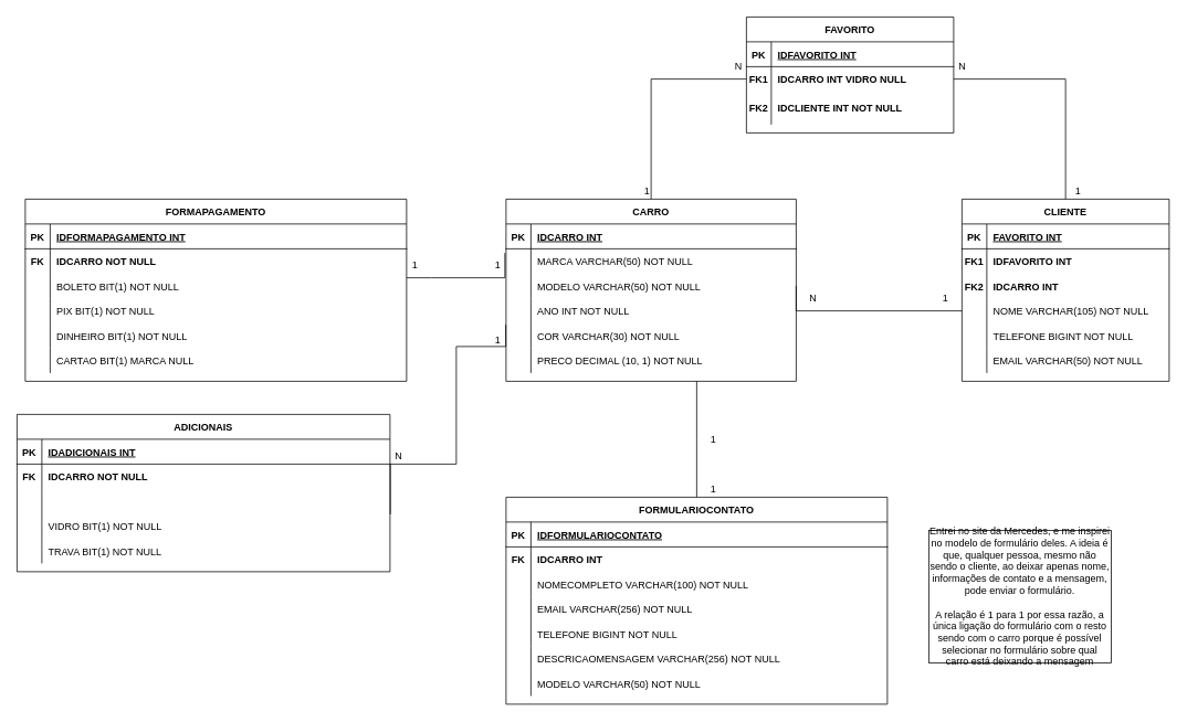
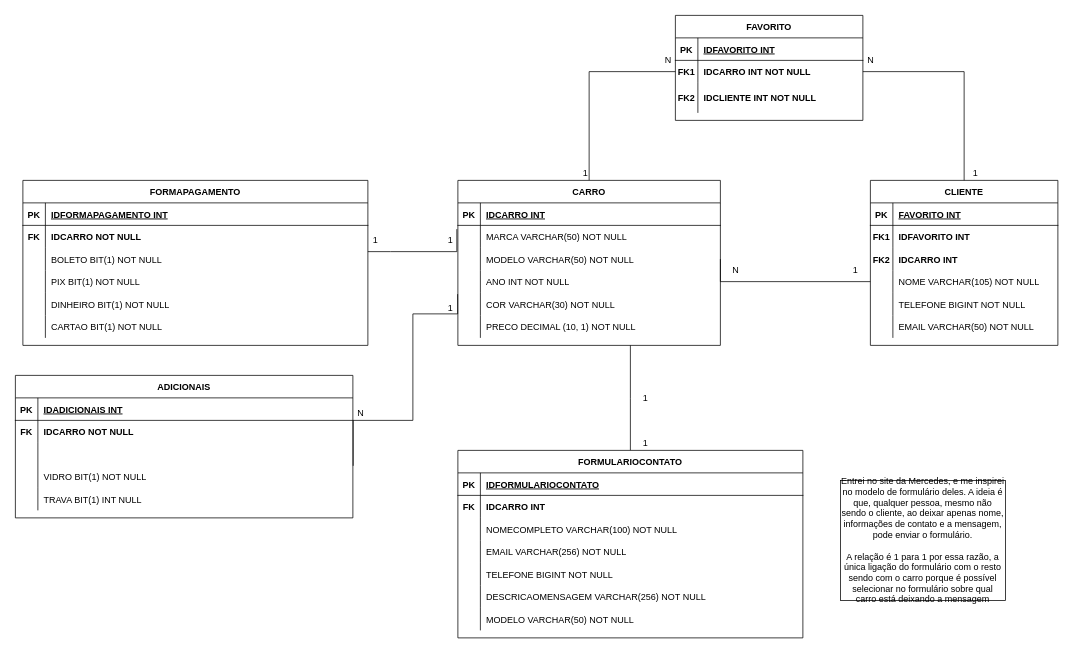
- <mxCell id="8" value="IDCARRO INT VIDRO NULL" style="shape=partialRectangle;overflow=hidden;connectable=0;fillColor=none;top=0;left=0;bottom=0;right=0;align=left;spacingLeft=6;fontStyle=1" parent="6" vertex="1"><mxGeometry x="30" width="220" height="30" as="geometry"><mxRectangle width="220" height="30" as="alternateBounds" /></mxGeometry></mxCell>
+ <mxCell id="8" value="IDCARRO INT NOT NULL" style="shape=partialRectangle;overflow=hidden;connectable=0;fillColor=none;top=0;left=0;bottom=0;right=0;align=left;spacingLeft=6;fontStyle=1" parent="6" vertex="1"><mxGeometry x="30" width="220" height="30" as="geometry"><mxRectangle width="220" height="30" as="alternateBounds" /></mxGeometry></mxCell>
- <mxCell id="102" value="CARTAO BIT(1) MARCA NULL" style="shape=partialRectangle;overflow=hidden;connectable=0;fillColor=none;top=0;left=0;bottom=0;right=0;align=left;spacingLeft=6;" parent="100" vertex="1"><mxGeometry x="30" width="430" height="30" as="geometry"><mxRectangle width="430" height="30" as="alternateBounds" /></mxGeometry></mxCell>
+ <mxCell id="102" value="CARTAO BIT(1) NOT NULL" style="shape=partialRectangle;overflow=hidden;connectable=0;fillColor=none;top=0;left=0;bottom=0;right=0;align=left;spacingLeft=6;" parent="100" vertex="1"><mxGeometry x="30" width="430" height="30" as="geometry"><mxRectangle width="430" height="30" as="alternateBounds" /></mxGeometry></mxCell>
- <mxCell id="120" value="TRAVA BIT(1) NOT NULL" style="shape=partialRectangle;overflow=hidden;connectable=0;fillColor=none;top=0;left=0;bottom=0;right=0;align=left;spacingLeft=6;" parent="118" vertex="1"><mxGeometry x="30" width="420" height="30" as="geometry"><mxRectangle width="420" height="30" as="alternateBounds" /></mxGeometry></mxCell>
+ <mxCell id="120" value="TRAVA BIT(1) INT NULL" style="shape=partialRectangle;overflow=hidden;connectable=0;fillColor=none;top=0;left=0;bottom=0;right=0;align=left;spacingLeft=6;" parent="118" vertex="1"><mxGeometry x="30" width="420" height="30" as="geometry"><mxRectangle width="420" height="30" as="alternateBounds" /></mxGeometry></mxCell>
